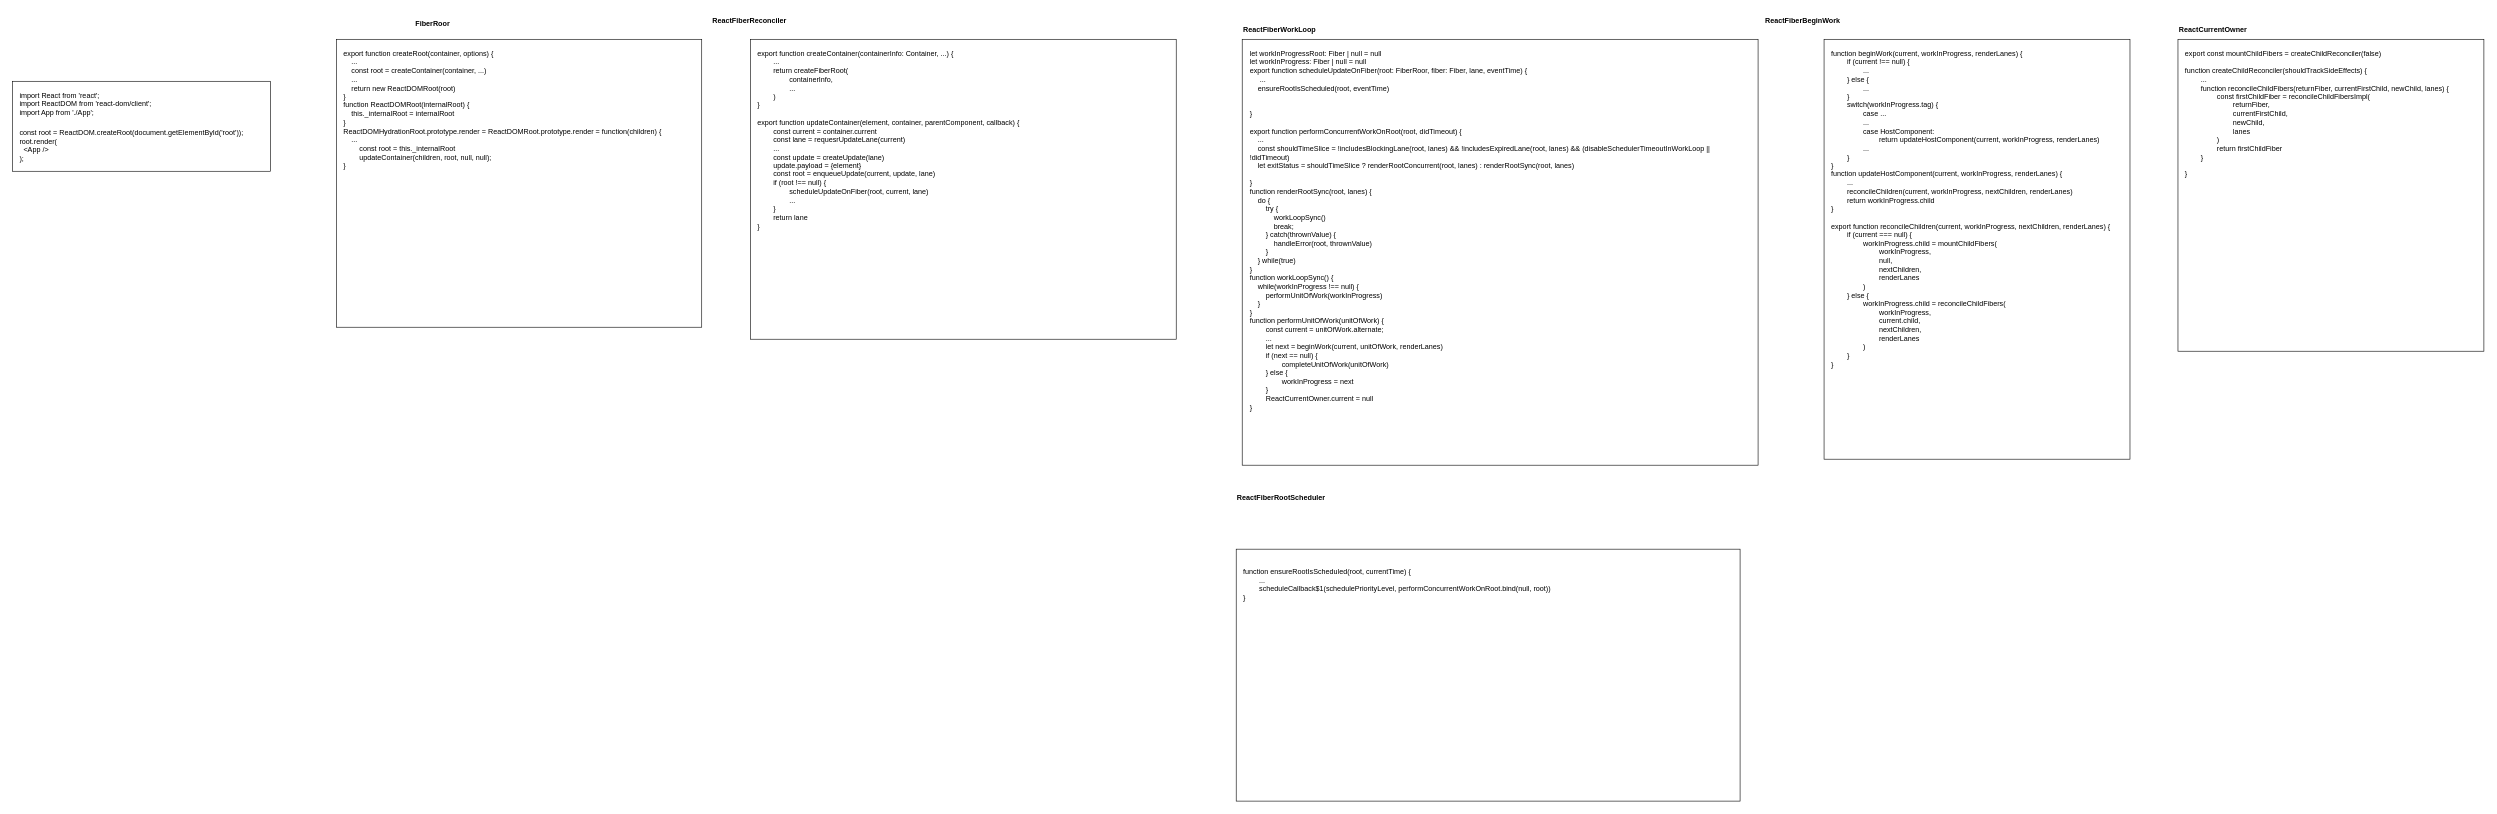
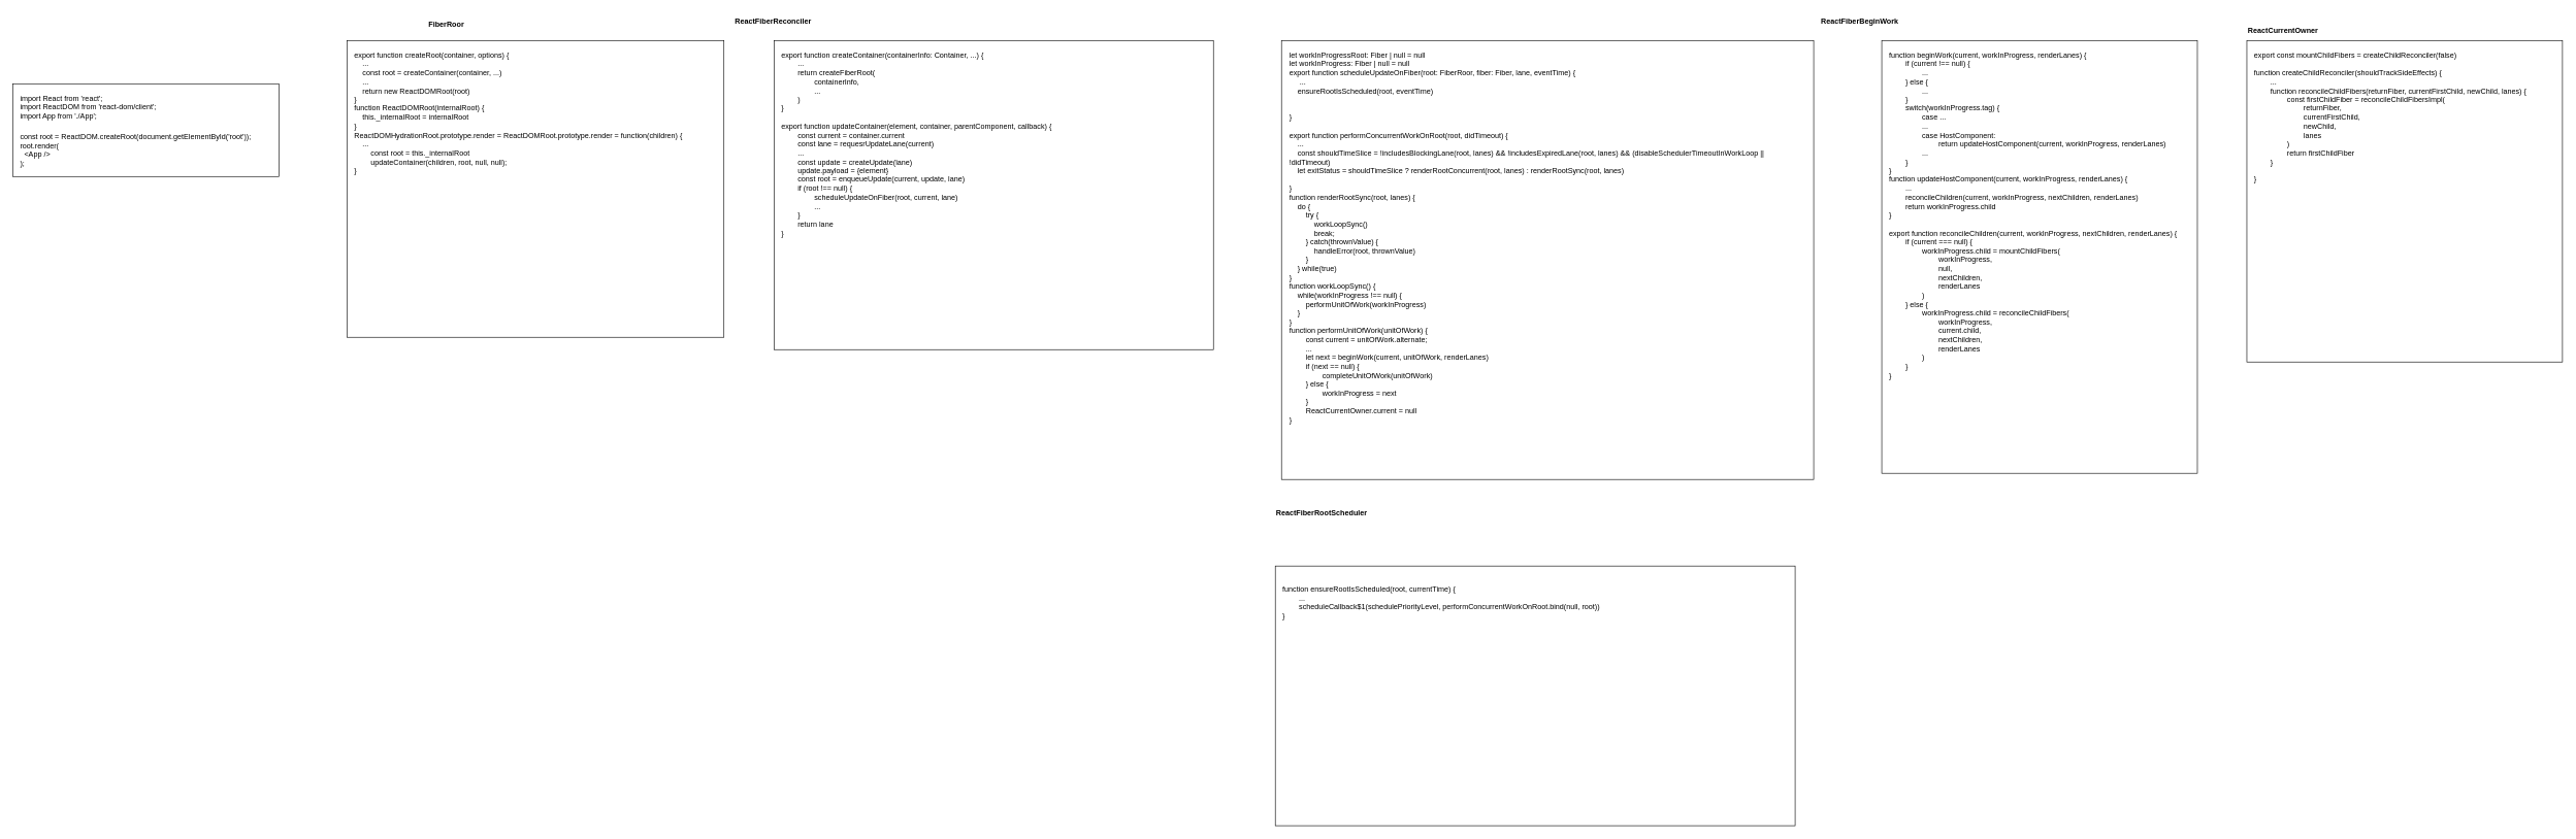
- <mxCell id="12" value="ReactFiberWorkLoop" style="text;html=1;strokeColor=none;fillColor=none;align=left;verticalAlign=middle;whiteSpace=wrap;rounded=0;fontStyle=1" vertex="1" parent="1"><mxGeometry x="2070" y="35" width="150" height="30" as="geometry" /></mxCell>
